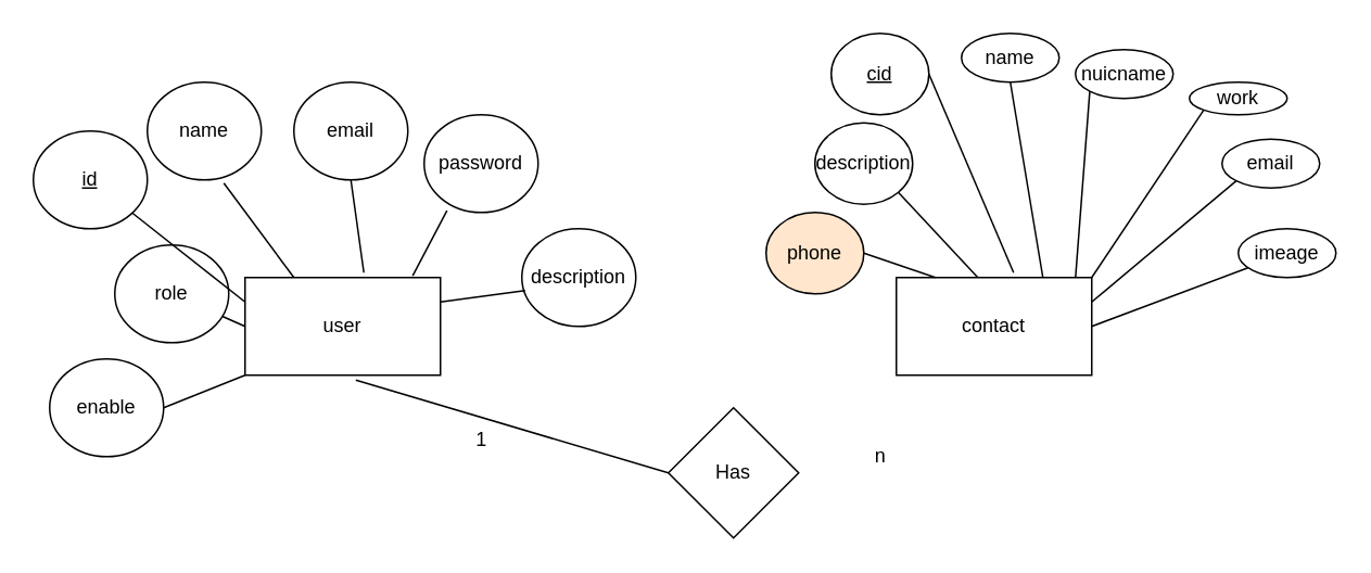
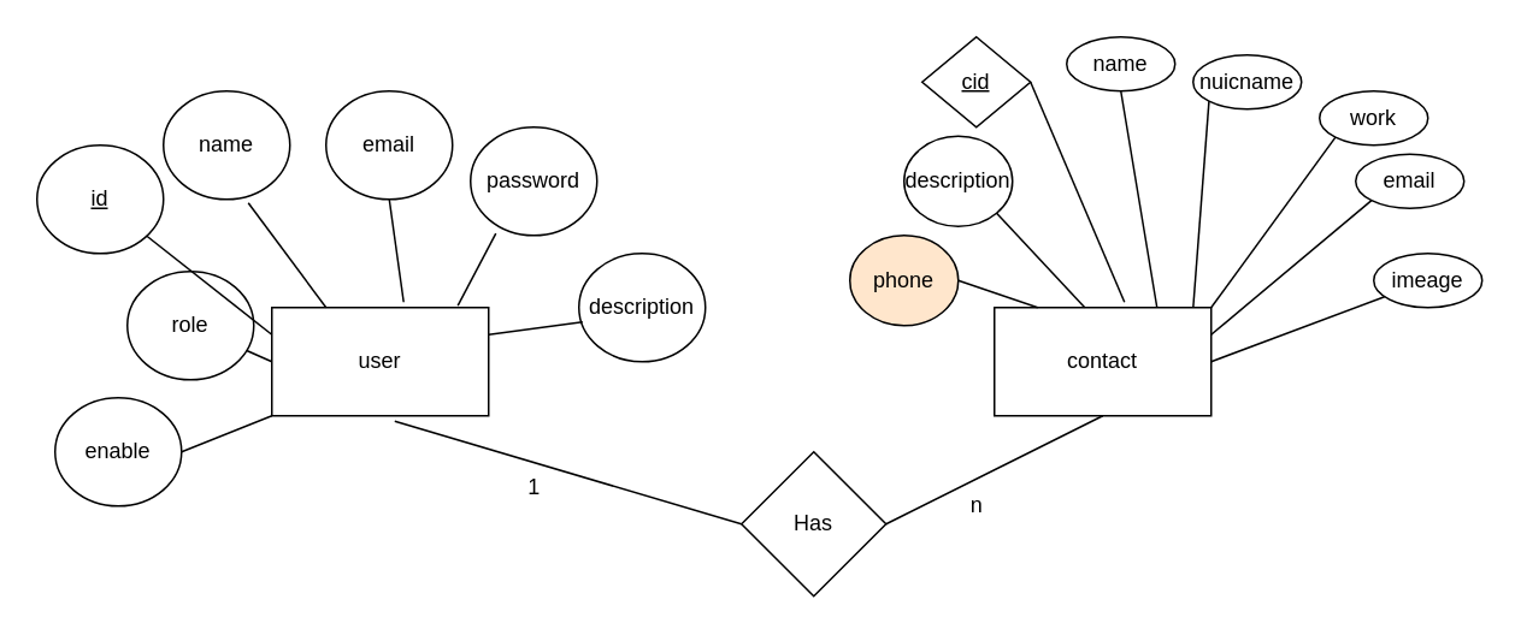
- <mxCell id="14" value="&lt;u&gt;cid&lt;/u&gt;" style="ellipse;whiteSpace=wrap;html=1;" vertex="1" parent="1"><mxGeometry x="510" y="20" width="60" height="50" as="geometry" /></mxCell>
+ <mxCell id="14" value="&lt;u&gt;cid&lt;/u&gt;" style="rhombus;whiteSpace=wrap;html=1;" vertex="1" parent="1"><mxGeometry x="510" y="20" width="60" height="50" as="geometry" /></mxCell>
- <mxCell id="17" value="work" style="ellipse;whiteSpace=wrap;html=1;" vertex="1" parent="1"><mxGeometry x="730" y="50" width="60" height="20" as="geometry" /></mxCell>
+ <mxCell id="17" value="work" style="ellipse;whiteSpace=wrap;html=1;" vertex="1" parent="1"><mxGeometry x="730" y="50" width="60" height="30" as="geometry" /></mxCell>
+ <mxCell id="23" value="" style="endArrow=none;html=1;entryX=1;entryY=0.5;entryDx=0;entryDy=0;exitX=0.5;exitY=1;exitDx=0;exitDy=0;" edge="1" parent="1" source="3" target="20"><mxGeometry width="50" height="50" relative="1" as="geometry"><mxPoint x="400" y="250" as="sourcePoint" /><mxPoint x="450" y="200" as="targetPoint" /></mxGeometry></mxCell>
